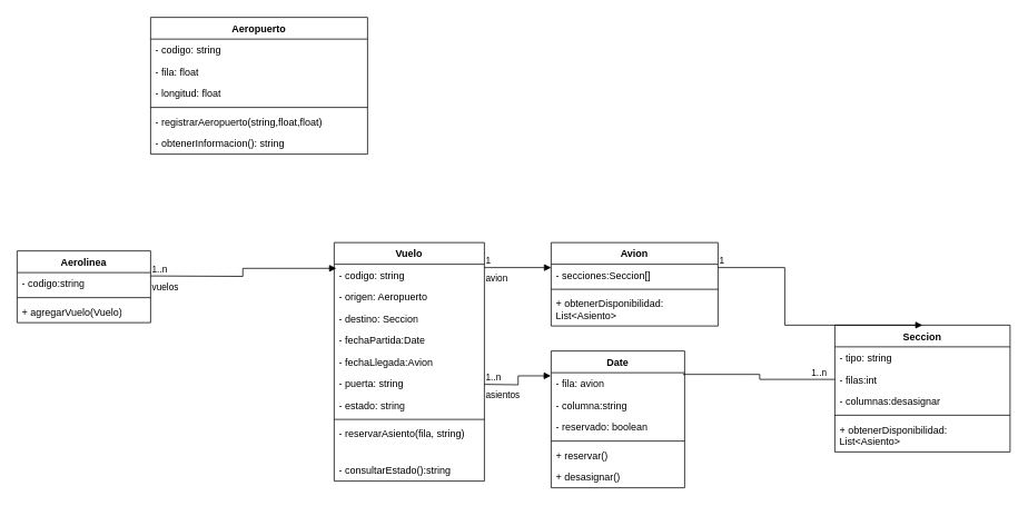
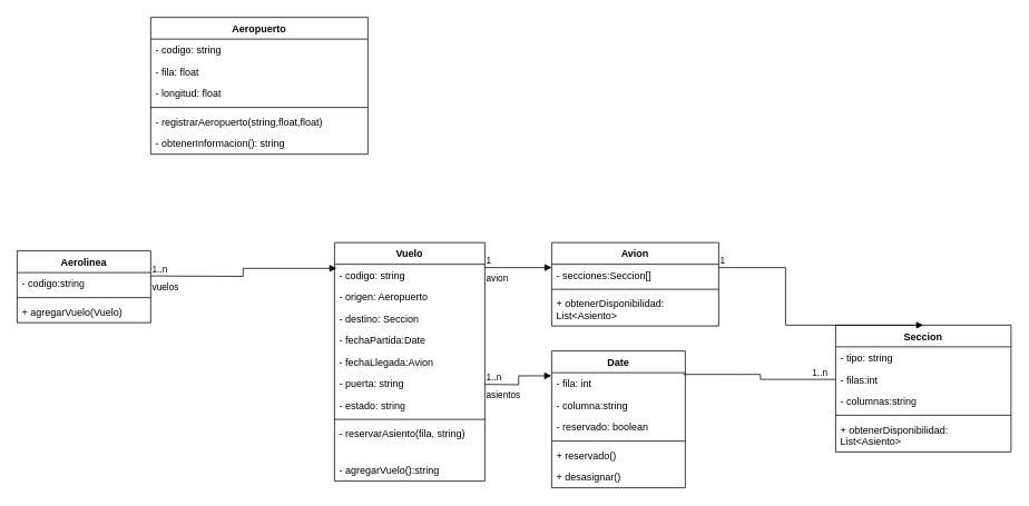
- <mxCell id="35" value="- fila: avion" style="text;strokeColor=none;fillColor=none;align=left;verticalAlign=top;spacingLeft=4;spacingRight=4;overflow=hidden;rotatable=0;points=[[0,0.5],[1,0.5]];portConstraint=eastwest;whiteSpace=wrap;html=1;" vertex="1" parent="34"><mxGeometry y="26" width="160" height="26" as="geometry" /></mxCell>
+ <mxCell id="35" value="- fila: int" style="text;strokeColor=none;fillColor=none;align=left;verticalAlign=top;spacingLeft=4;spacingRight=4;overflow=hidden;rotatable=0;points=[[0,0.5],[1,0.5]];portConstraint=eastwest;whiteSpace=wrap;html=1;" vertex="1" parent="34"><mxGeometry y="26" width="160" height="26" as="geometry" /></mxCell>
- <mxCell id="31" value="- columnas:desasignar" style="text;strokeColor=none;fillColor=none;align=left;verticalAlign=top;spacingLeft=4;spacingRight=4;overflow=hidden;rotatable=0;points=[[0,0.5],[1,0.5]];portConstraint=eastwest;whiteSpace=wrap;html=1;" vertex="1" parent="28"><mxGeometry y="78" width="210" height="26" as="geometry" /></mxCell>
+ <mxCell id="31" value="- columnas:string" style="text;strokeColor=none;fillColor=none;align=left;verticalAlign=top;spacingLeft=4;spacingRight=4;overflow=hidden;rotatable=0;points=[[0,0.5],[1,0.5]];portConstraint=eastwest;whiteSpace=wrap;html=1;" vertex="1" parent="28"><mxGeometry y="78" width="210" height="26" as="geometry" /></mxCell>
- <mxCell id="39" value="&lt;div&gt;+ reservar()&lt;/div&gt;" style="text;strokeColor=none;fillColor=none;align=left;verticalAlign=top;spacingLeft=4;spacingRight=4;overflow=hidden;rotatable=0;points=[[0,0.5],[1,0.5]];portConstraint=eastwest;whiteSpace=wrap;html=1;" vertex="1" parent="34"><mxGeometry y="112" width="160" height="26" as="geometry" /></mxCell>
+ <mxCell id="39" value="&lt;div&gt;+ reservado()&lt;/div&gt;" style="text;strokeColor=none;fillColor=none;align=left;verticalAlign=top;spacingLeft=4;spacingRight=4;overflow=hidden;rotatable=0;points=[[0,0.5],[1,0.5]];portConstraint=eastwest;whiteSpace=wrap;html=1;" vertex="1" parent="34"><mxGeometry y="112" width="160" height="26" as="geometry" /></mxCell>
- <mxCell id="16" value="- consultarEstado():string" style="text;strokeColor=none;fillColor=none;align=left;verticalAlign=top;spacingLeft=4;spacingRight=4;overflow=hidden;rotatable=0;points=[[0,0.5],[1,0.5]];portConstraint=eastwest;whiteSpace=wrap;html=1;" vertex="1" parent="6"><mxGeometry y="260" width="180" height="26" as="geometry" /></mxCell>
+ <mxCell id="16" value="- agregarVuelo():string" style="text;strokeColor=none;fillColor=none;align=left;verticalAlign=top;spacingLeft=4;spacingRight=4;overflow=hidden;rotatable=0;points=[[0,0.5],[1,0.5]];portConstraint=eastwest;whiteSpace=wrap;html=1;" vertex="1" parent="6"><mxGeometry y="260" width="180" height="26" as="geometry" /></mxCell>
